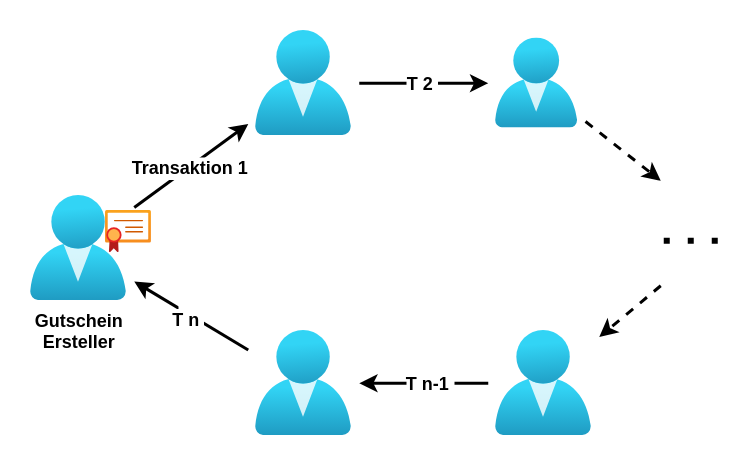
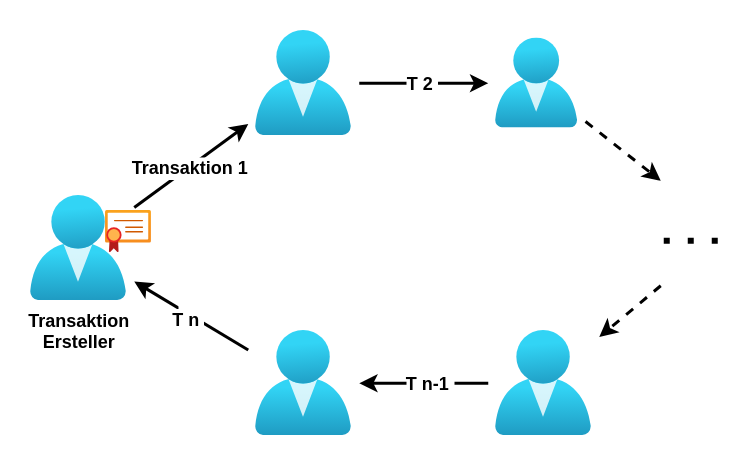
- <mxCell id="4" value="&lt;b&gt;Gutschein &lt;br&gt;Ersteller&lt;/b&gt;" style="image;aspect=fixed;html=1;points=[];align=center;fontSize=12;image=img/lib/azure2/identity/Users.svg;fillOpacity=100;" parent="1" vertex="1"><mxGeometry x="20" y="130" width="64" height="70" as="geometry" /></mxCell>
+ <mxCell id="4" value="&lt;b&gt;Transaktion &lt;br&gt;Ersteller&lt;/b&gt;" style="image;aspect=fixed;html=1;points=[];align=center;fontSize=12;image=img/lib/azure2/identity/Users.svg;fillOpacity=100;" parent="1" vertex="1"><mxGeometry x="20" y="130" width="64" height="70" as="geometry" /></mxCell>
